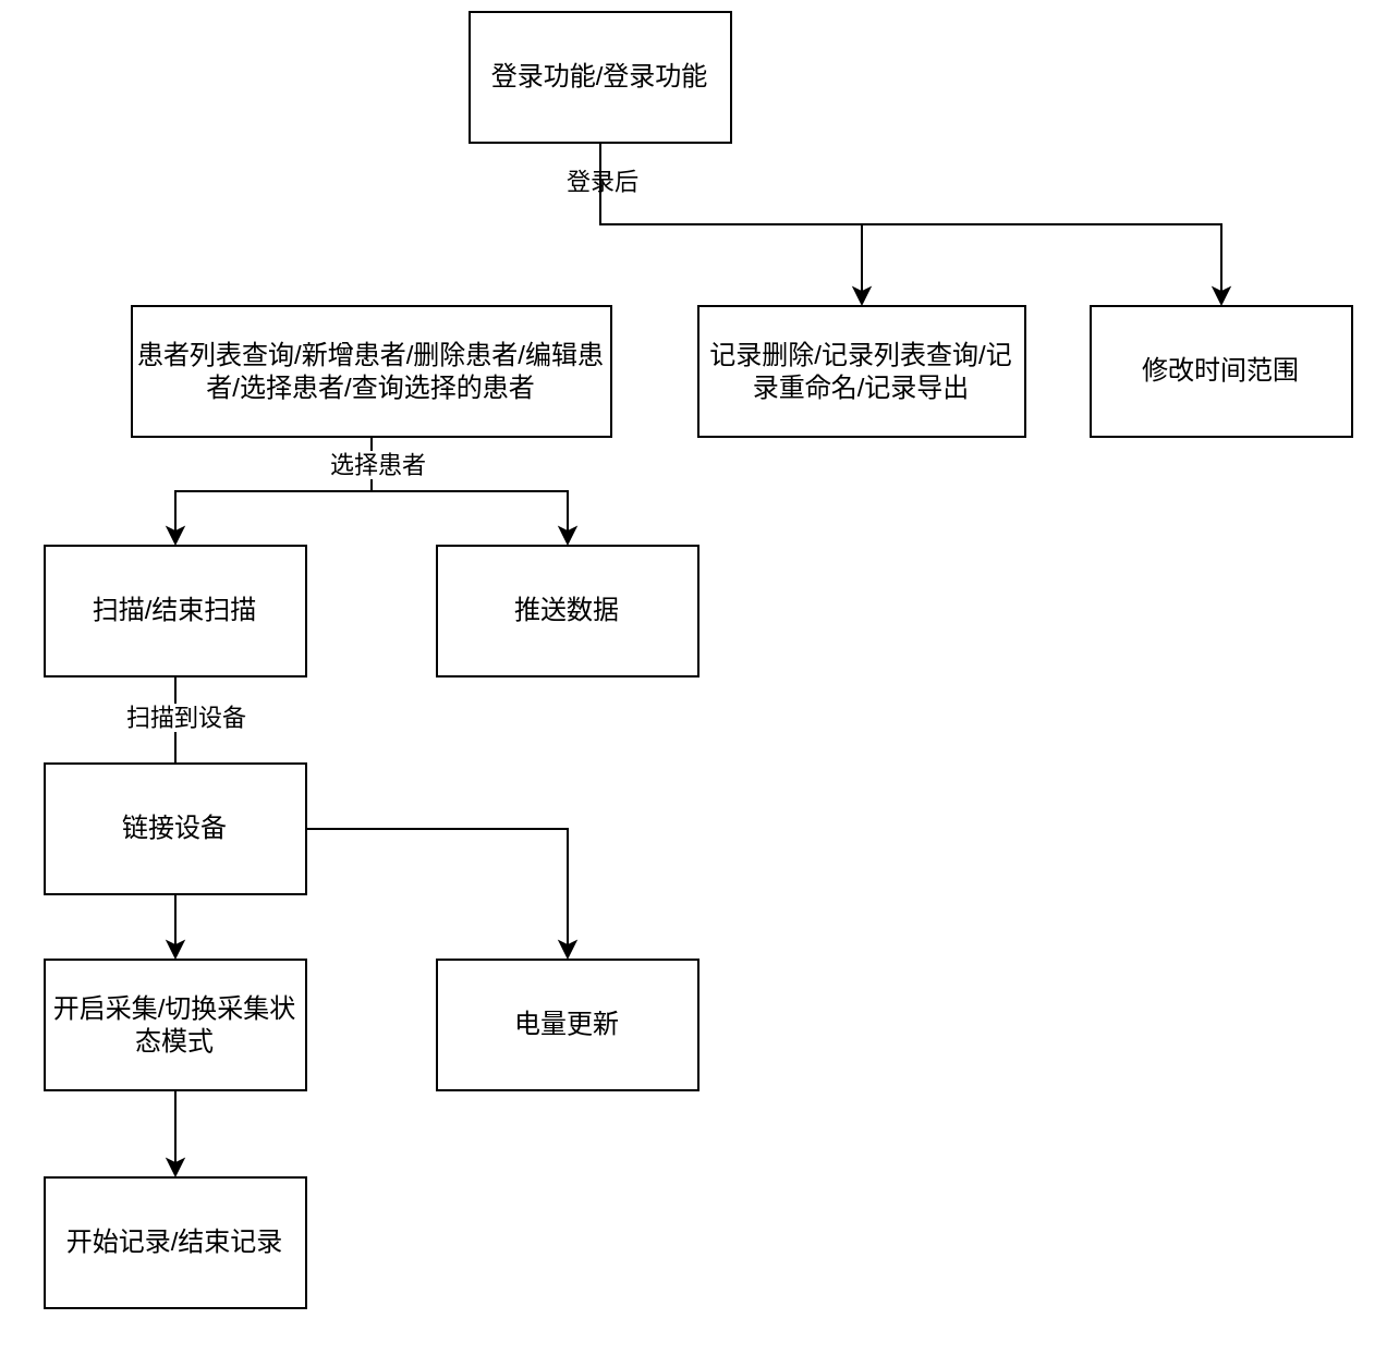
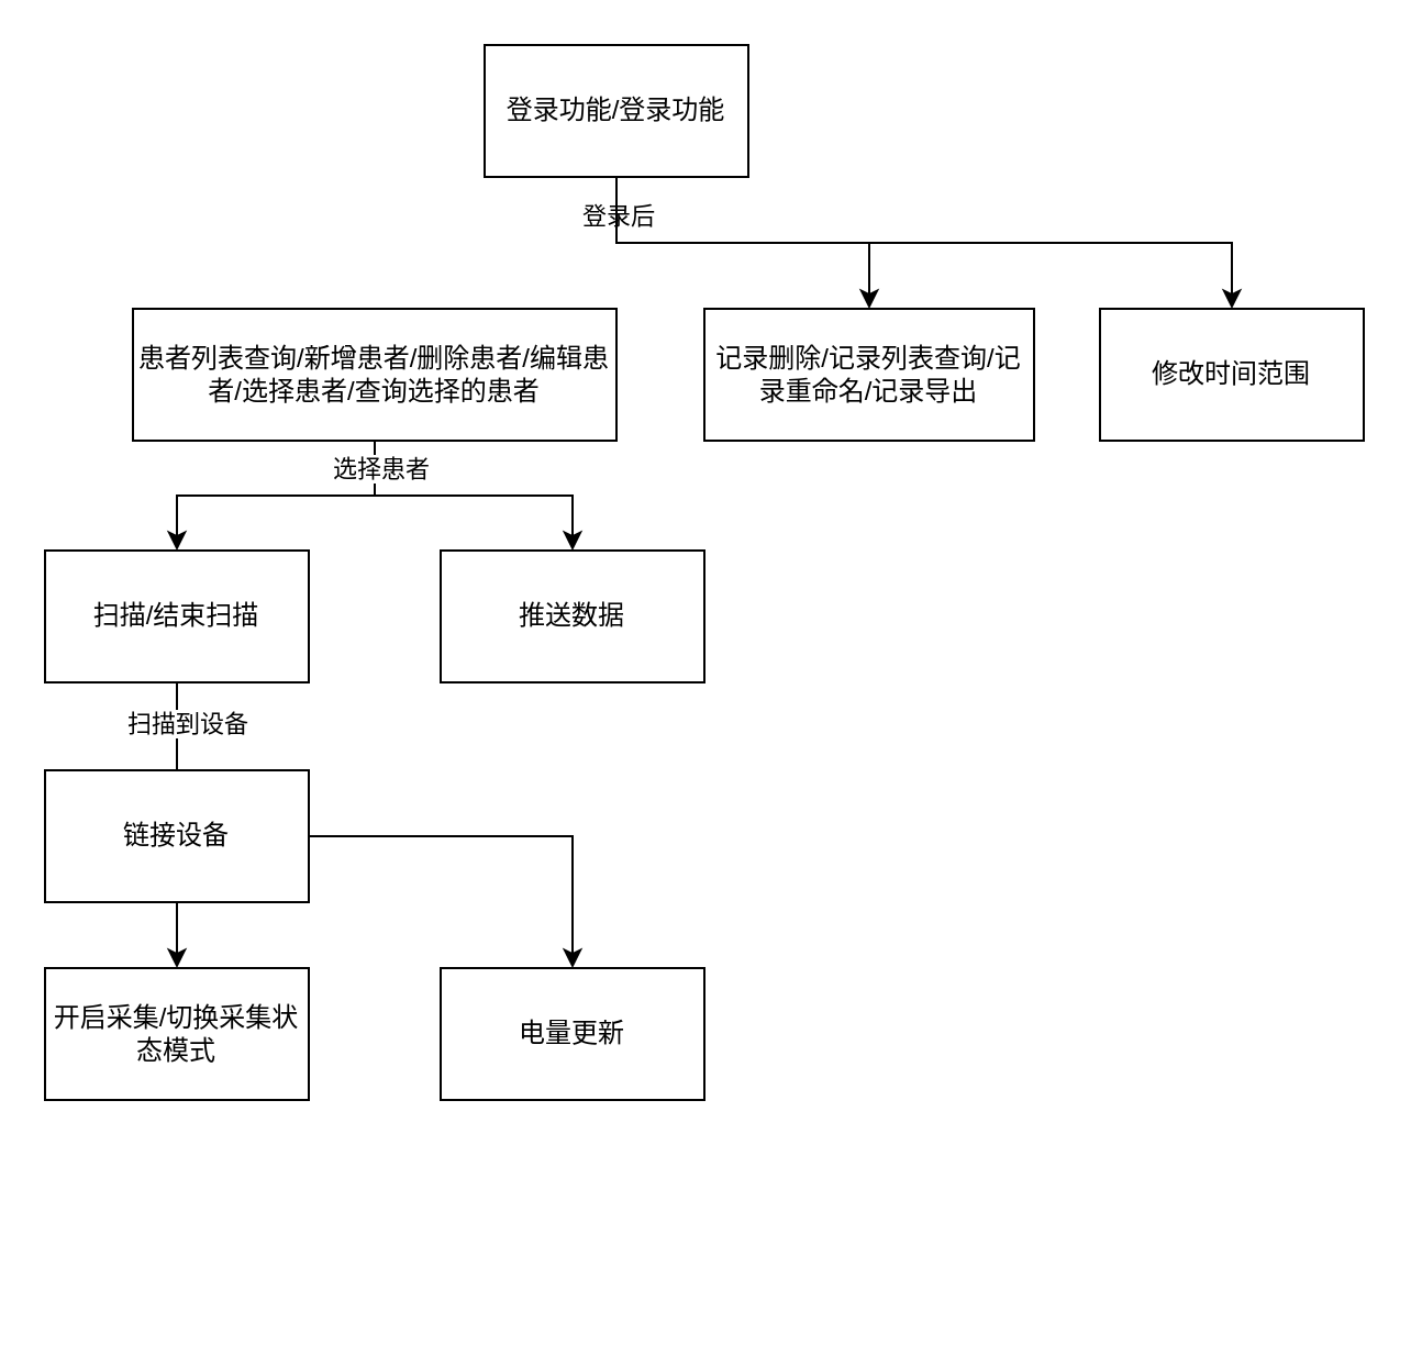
- <mxCell id="5" value="登录功能/登录功能" style="rounded=0;whiteSpace=wrap;html=1;" vertex="1" parent="1"><mxGeometry x="215" y="5" width="120" height="60" as="geometry" /></mxCell>
+ <mxCell id="5" value="登录功能/登录功能" style="rounded=0;whiteSpace=wrap;html=1;" vertex="1" parent="1"><mxGeometry x="220" y="20" width="120" height="60" as="geometry" /></mxCell>
- <mxCell id="18" style="edgeStyle=orthogonalEdgeStyle;rounded=0;orthogonalLoop=1;jettySize=auto;html=1;exitX=0.5;exitY=1;exitDx=0;exitDy=0;" edge="1" parent="1" source="19" target="21"><mxGeometry relative="1" as="geometry" /></mxCell>
- <mxCell id="21" value="开始记录/结束记录" style="rounded=0;whiteSpace=wrap;html=1;" vertex="1" parent="1"><mxGeometry x="20" y="540" width="120" height="60" as="geometry" /></mxCell>
